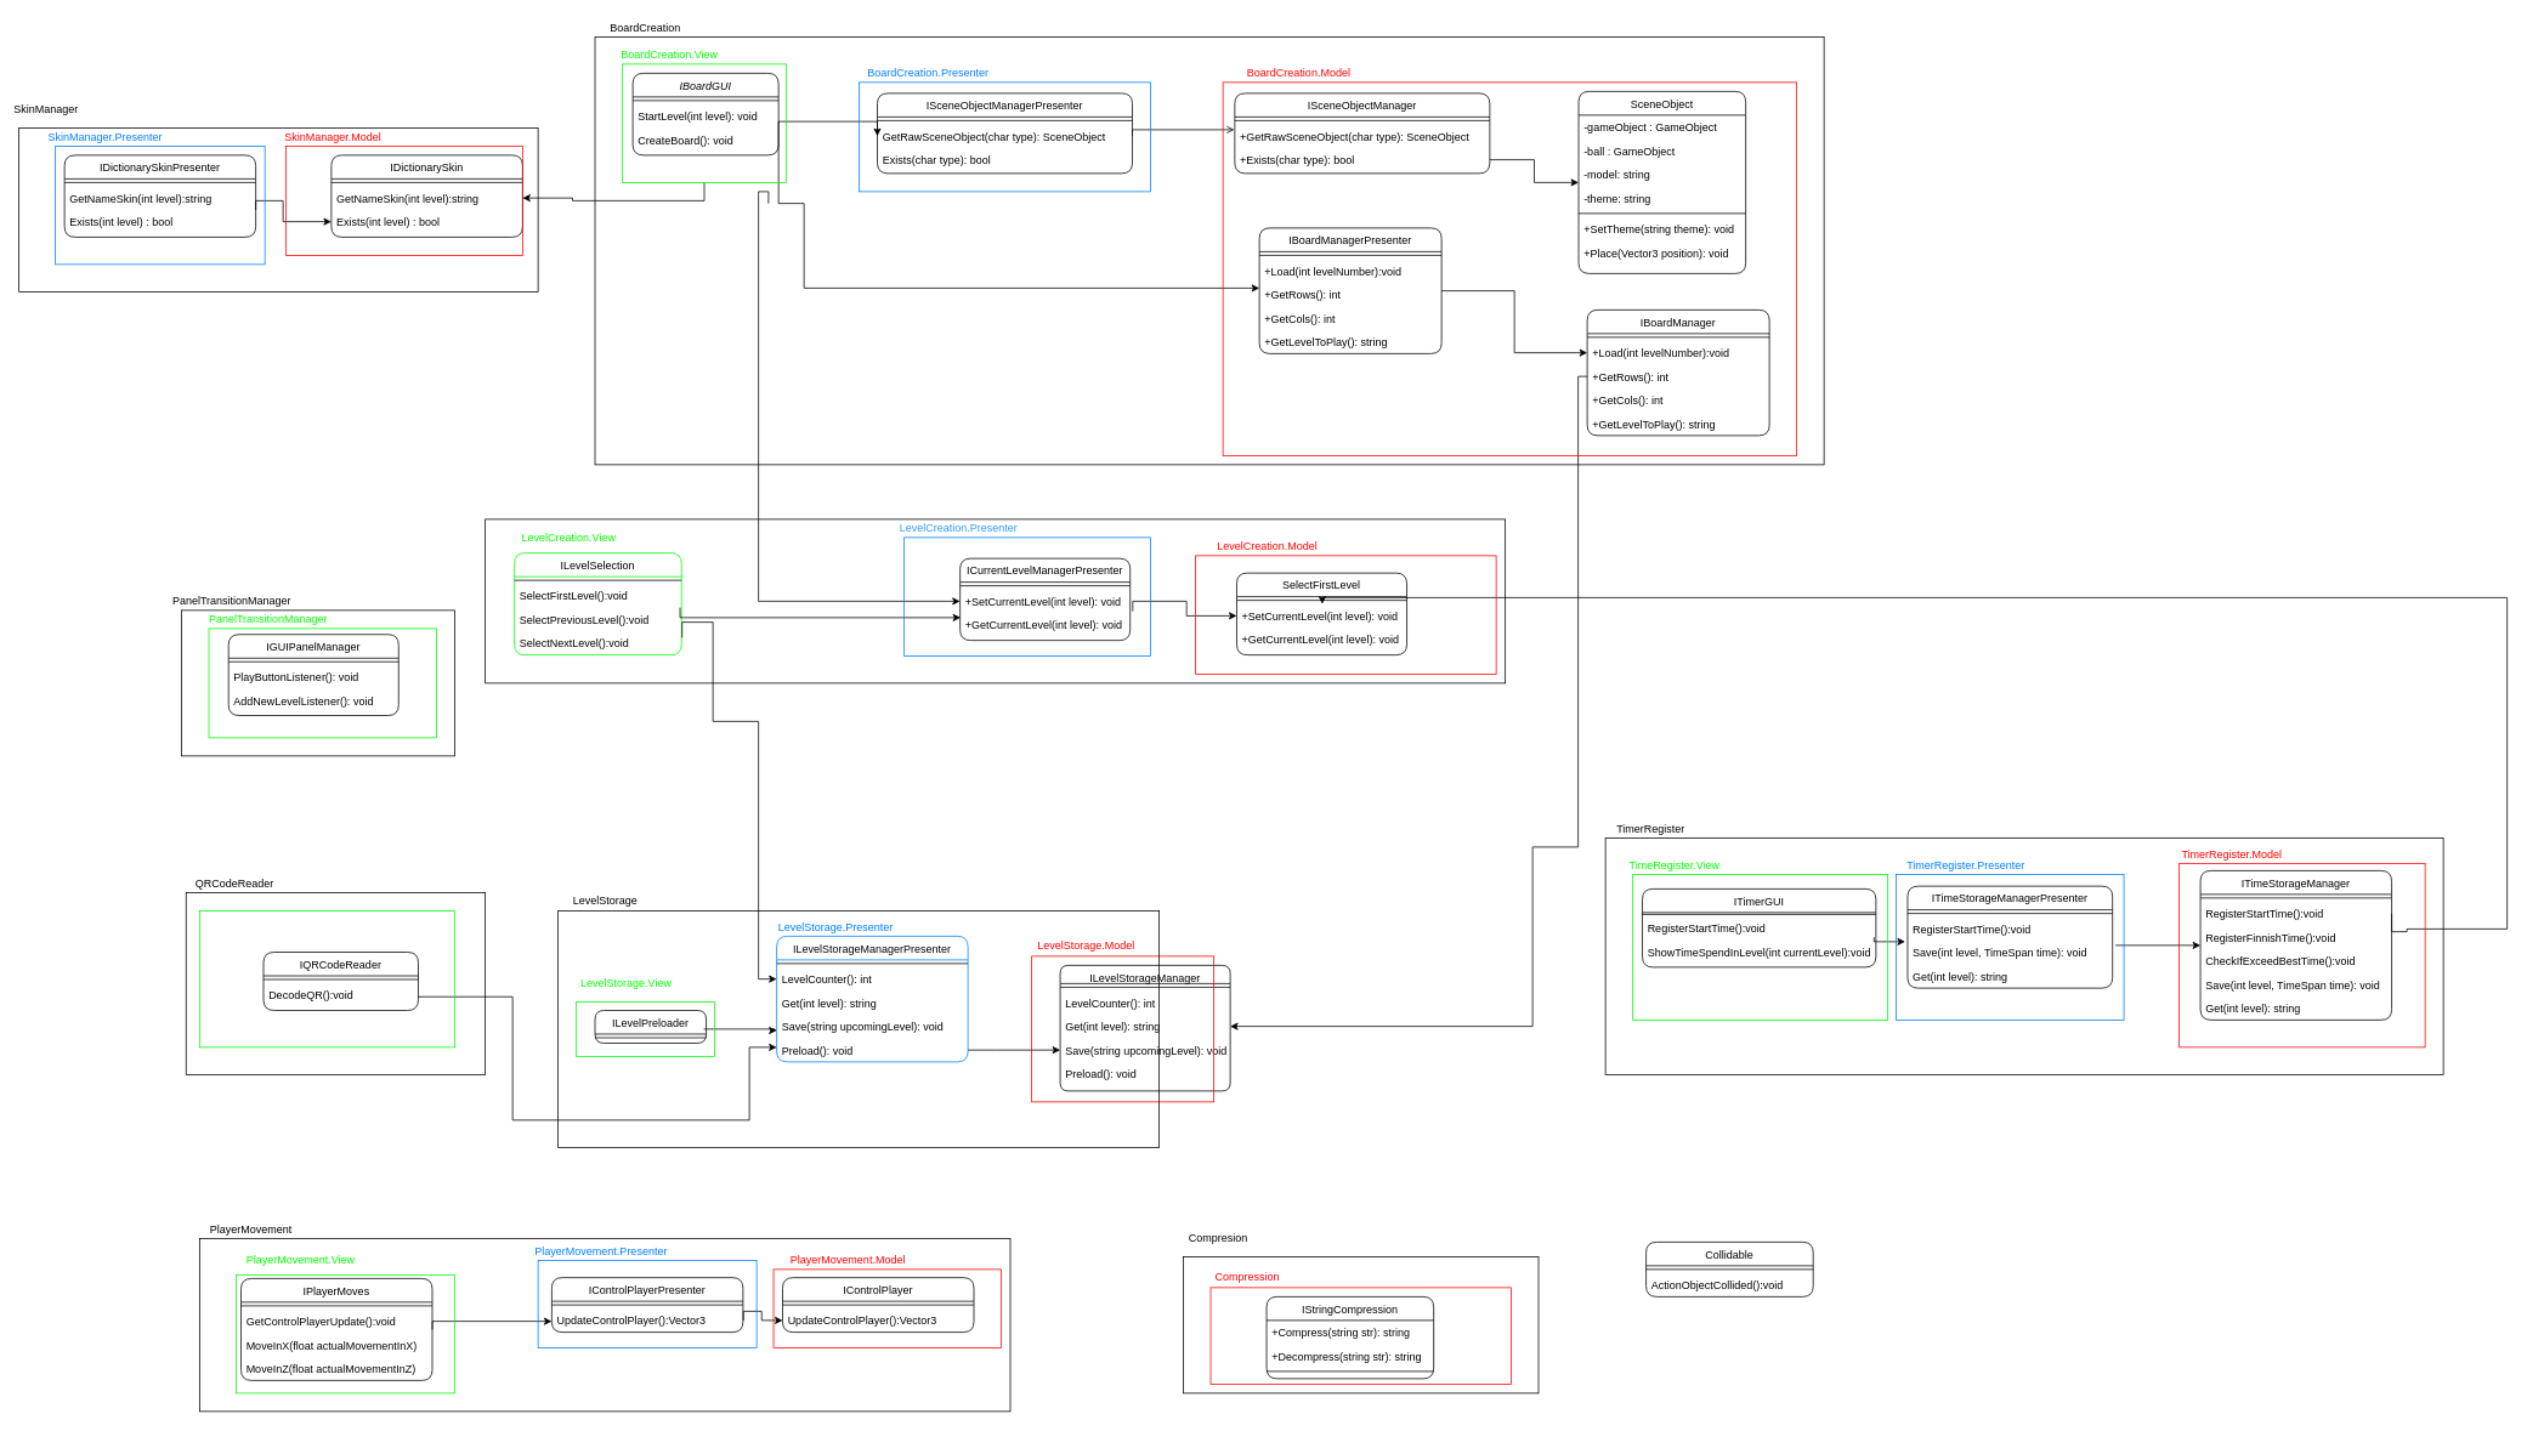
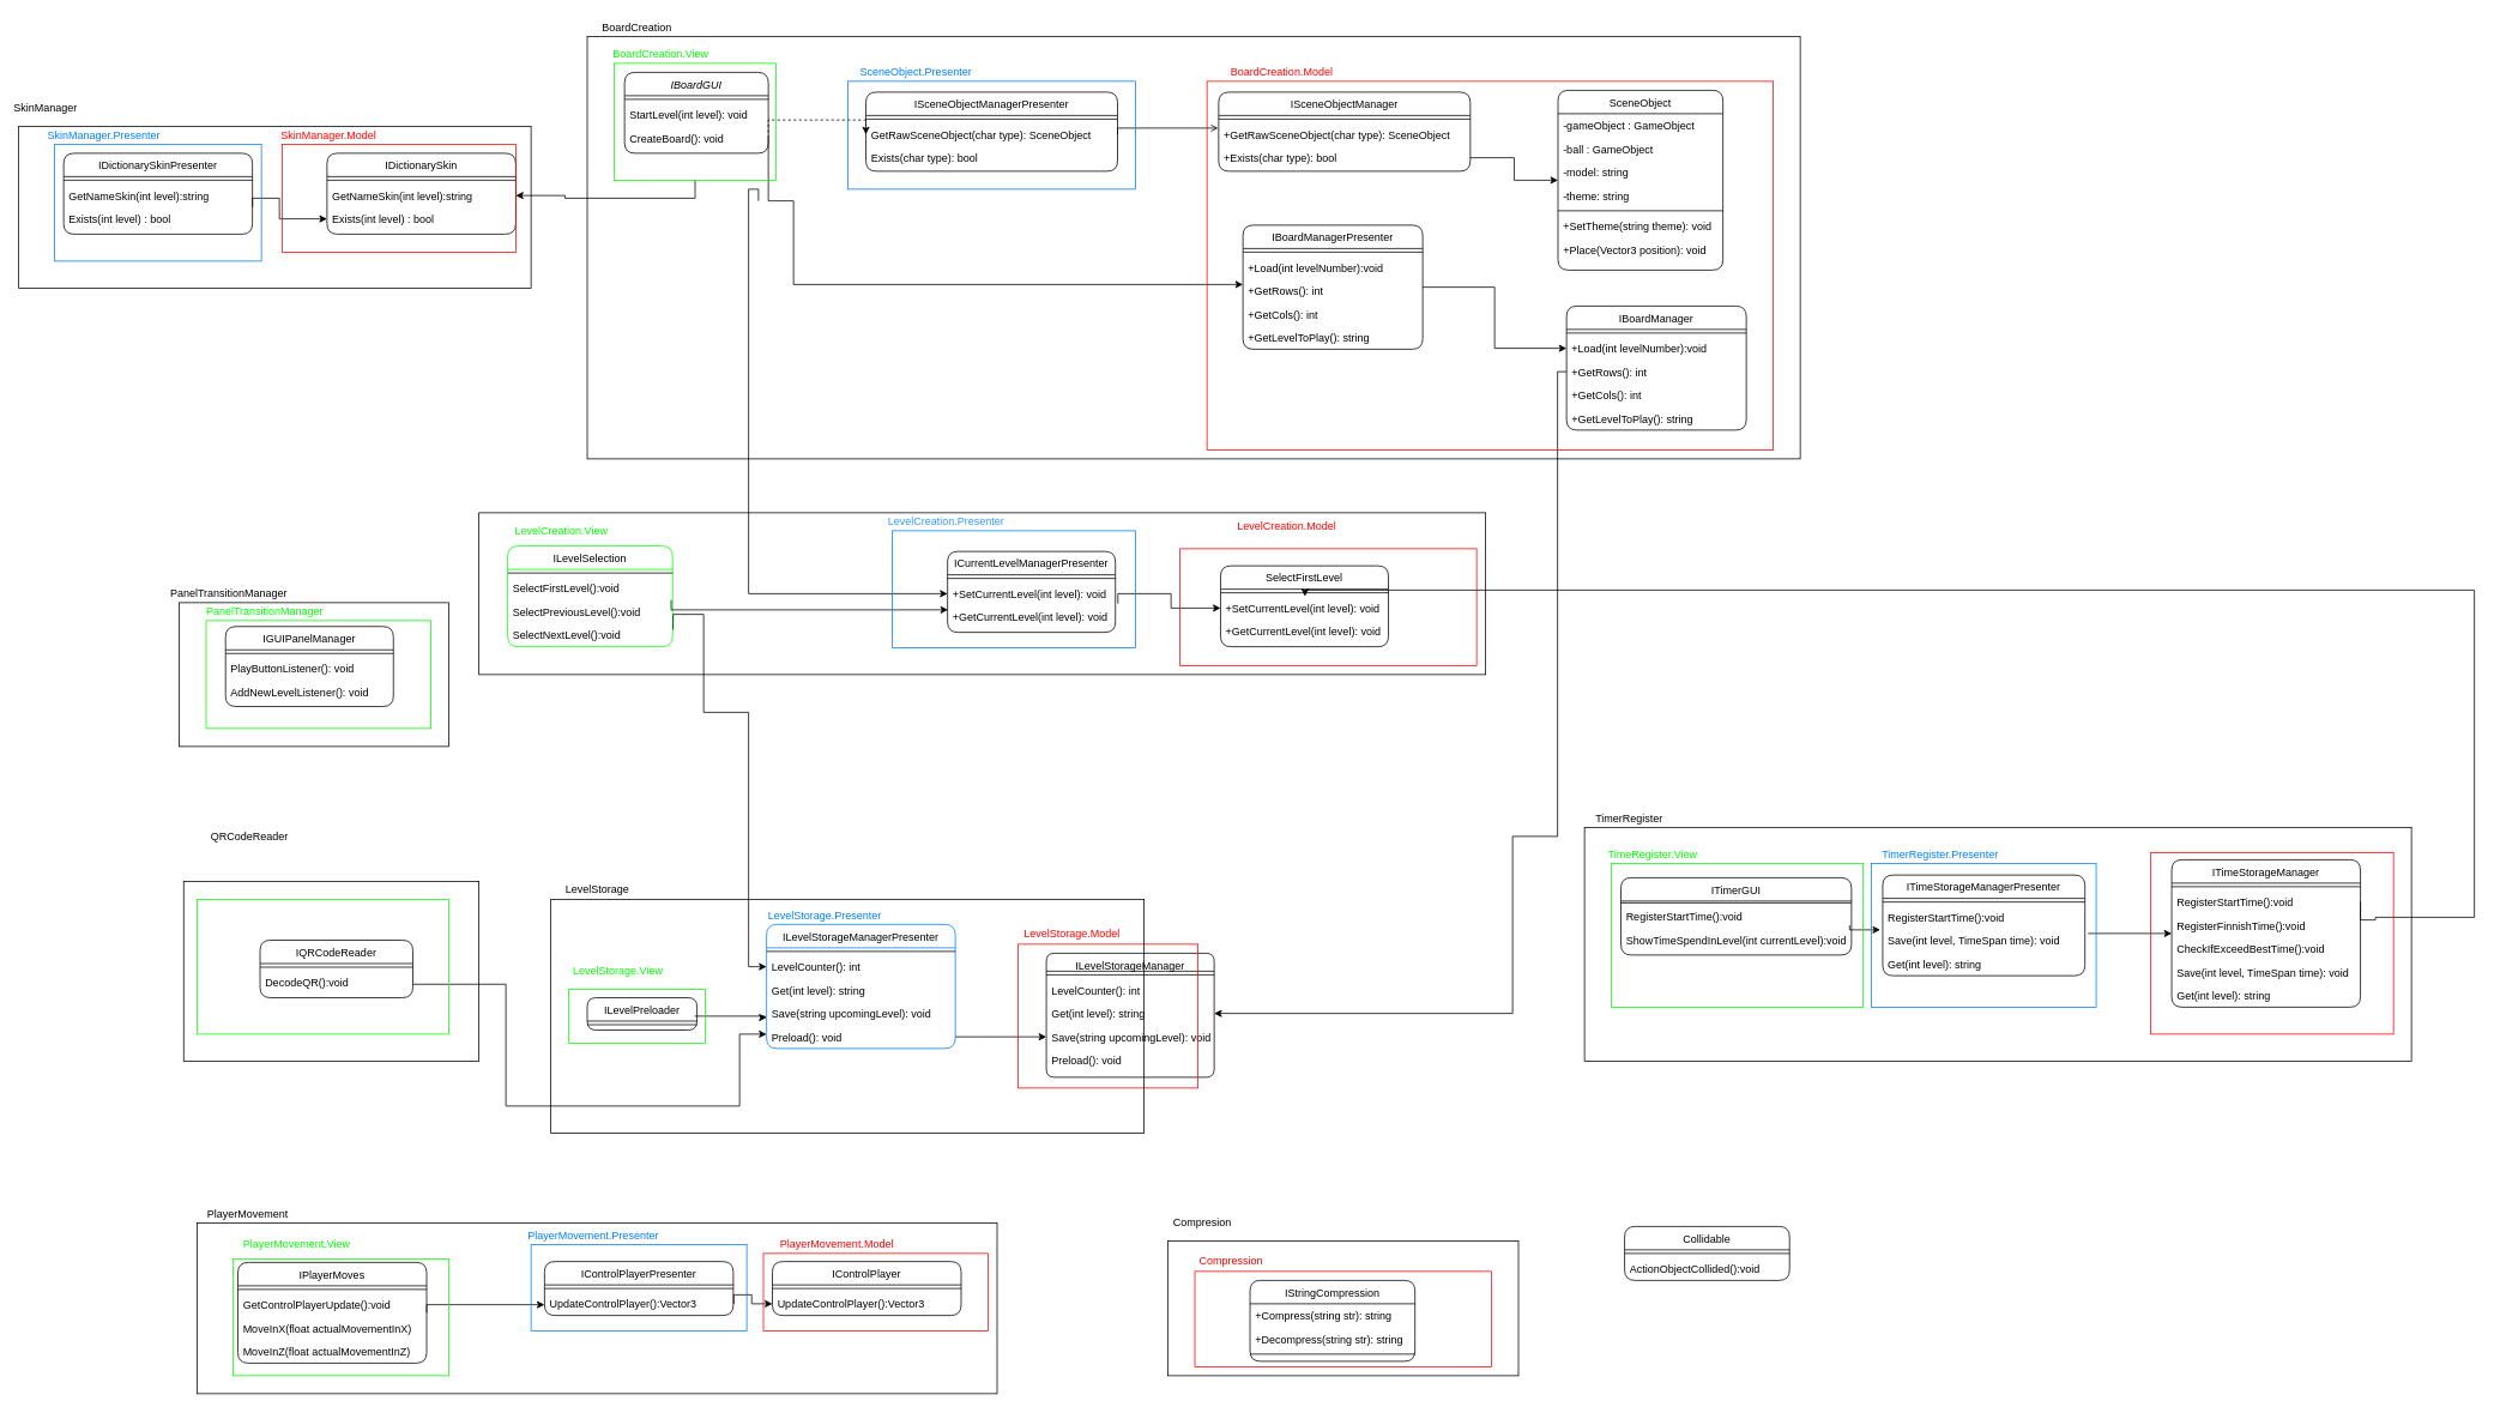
- <mxCell id="133" value="&lt;font color=&quot;#007fff&quot;&gt;BoardCreation.Presenter&lt;/font&gt;" style="text;html=1;strokeColor=none;fillColor=none;align=center;verticalAlign=middle;whiteSpace=wrap;rounded=0;" parent="1" vertex="1"><mxGeometry x="943.67" y="70" width="148.85" height="20" as="geometry" /></mxCell>
+ <mxCell id="133" value="&lt;font color=&quot;#007fff&quot;&gt;SceneObject.Presenter&lt;/font&gt;" style="text;html=1;strokeColor=none;fillColor=none;align=center;verticalAlign=middle;whiteSpace=wrap;rounded=0;" parent="1" vertex="1"><mxGeometry x="943.67" y="70" width="148.85" height="20" as="geometry" /></mxCell>
- <mxCell id="119" style="edgeStyle=orthogonalEdgeStyle;rounded=0;orthogonalLoop=1;jettySize=auto;html=1;entryX=0;entryY=0.5;entryDx=0;entryDy=0;exitX=1;exitY=0.5;exitDx=0;exitDy=0;" parent="1" source="6" target="116" edge="1"><mxGeometry relative="1" as="geometry"><mxPoint x="802.52" y="149" as="sourcePoint" /><Array as="points"><mxPoint x="853.52" y="133" /><mxPoint x="962.52" y="133" /></Array></mxGeometry></mxCell>
+ <mxCell id="119" style="edgeStyle=orthogonalEdgeStyle;rounded=0;orthogonalLoop=1;jettySize=auto;html=1;entryX=0;entryY=0.5;entryDx=0;entryDy=0;exitX=1;exitY=0.5;exitDx=0;exitDy=0;dashed=1;" parent="1" source="6" target="116" edge="1"><mxGeometry relative="1" as="geometry"><mxPoint x="802.52" y="149" as="sourcePoint" /><Array as="points"><mxPoint x="853.52" y="133" /><mxPoint x="962.52" y="133" /></Array></mxGeometry></mxCell>
- <mxCell id="159" value="&lt;font color=&quot;#ff0000&quot;&gt;LevelCreation.Model&lt;/font&gt;" style="text;html=1;strokeColor=none;fillColor=none;align=center;verticalAlign=middle;whiteSpace=wrap;rounded=0;" parent="1" vertex="1"><mxGeometry x="1326.38" y="590" width="130" height="20" as="geometry" /></mxCell>
+ <mxCell id="159" value="&lt;font color=&quot;#ff0000&quot;&gt;LevelCreation.Model&lt;/font&gt;" style="text;html=1;strokeColor=none;fillColor=none;align=center;verticalAlign=middle;whiteSpace=wrap;rounded=0;" parent="1" vertex="1"><mxGeometry x="1366.38" y="575" width="130" height="20" as="geometry" /></mxCell>
- <mxCell id="139" value="&lt;font color=&quot;#ff0000&quot;&gt;TimerRegister.Model&lt;/font&gt;" style="text;html=1;strokeColor=none;fillColor=none;align=center;verticalAlign=middle;whiteSpace=wrap;rounded=0;" parent="1" vertex="1"><mxGeometry x="2386.38" y="928" width="128.25" height="20" as="geometry" /></mxCell>
- <mxCell id="183" value="QRCodeReader" style="text;html=1;strokeColor=none;fillColor=none;align=center;verticalAlign=middle;whiteSpace=wrap;rounded=0;" vertex="1" parent="1"><mxGeometry x="199.5" y="960" width="113.5" height="20" as="geometry" /></mxCell>
+ <mxCell id="183" value="QRCodeReader" style="text;html=1;strokeColor=none;fillColor=none;align=center;verticalAlign=middle;whiteSpace=wrap;rounded=0;" vertex="1" parent="1"><mxGeometry x="219.5" y="920" width="113.5" height="20" as="geometry" /></mxCell>
